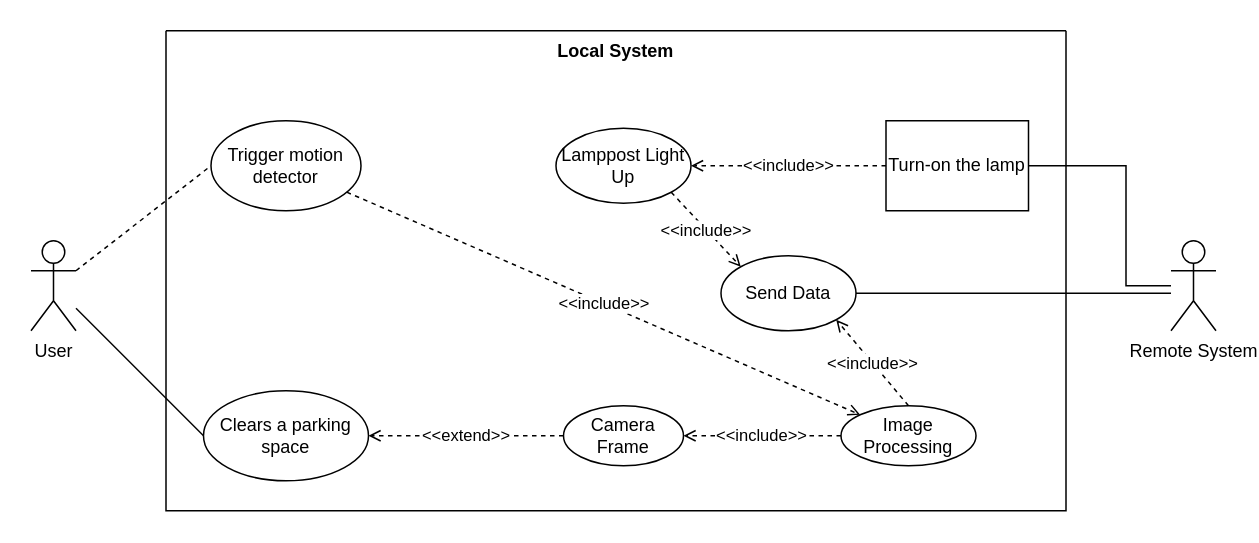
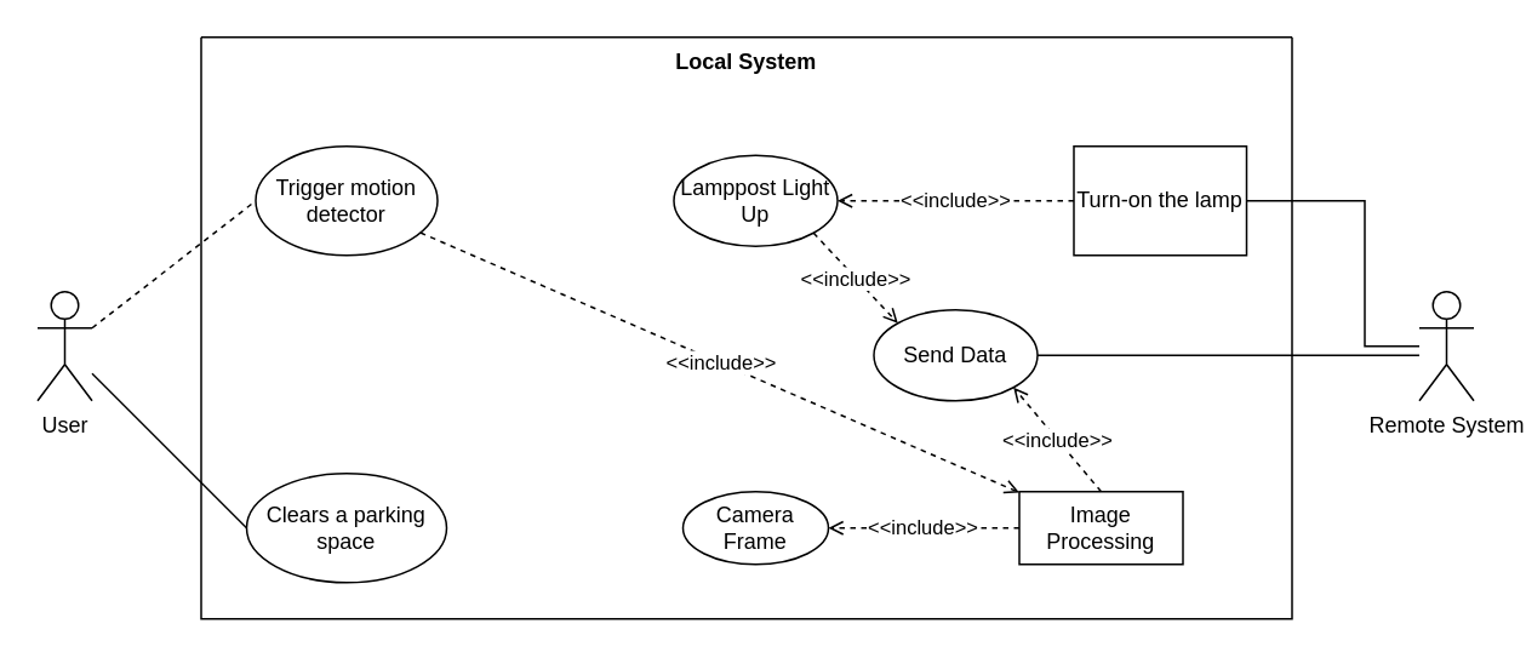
- <mxCell id="15" value="&amp;lt;&amp;lt;extend&amp;gt;&amp;gt;" style="edgeStyle=none;rounded=0;orthogonalLoop=1;jettySize=auto;html=1;entryX=1;entryY=0.5;entryDx=0;entryDy=0;dashed=1;exitX=0;exitY=0.5;exitDx=0;exitDy=0;endArrow=open;endFill=0;" edge="1" parent="1" source="6" target="9"><mxGeometry relative="1" as="geometry"><mxPoint x="300" y="370" as="sourcePoint" /><mxPoint x="300" y="279" as="targetPoint" /></mxGeometry></mxCell>
- <mxCell id="7" value="Image Processing" style="ellipse;whiteSpace=wrap;html=1;" vertex="1" parent="1"><mxGeometry x="560" y="270" width="90" height="40" as="geometry" /></mxCell>
+ <mxCell id="7" value="Image Processing" style="whiteSpace=wrap;html=1;rounded=0;" vertex="1" parent="1"><mxGeometry x="560" y="270" width="90" height="40" as="geometry" /></mxCell>
